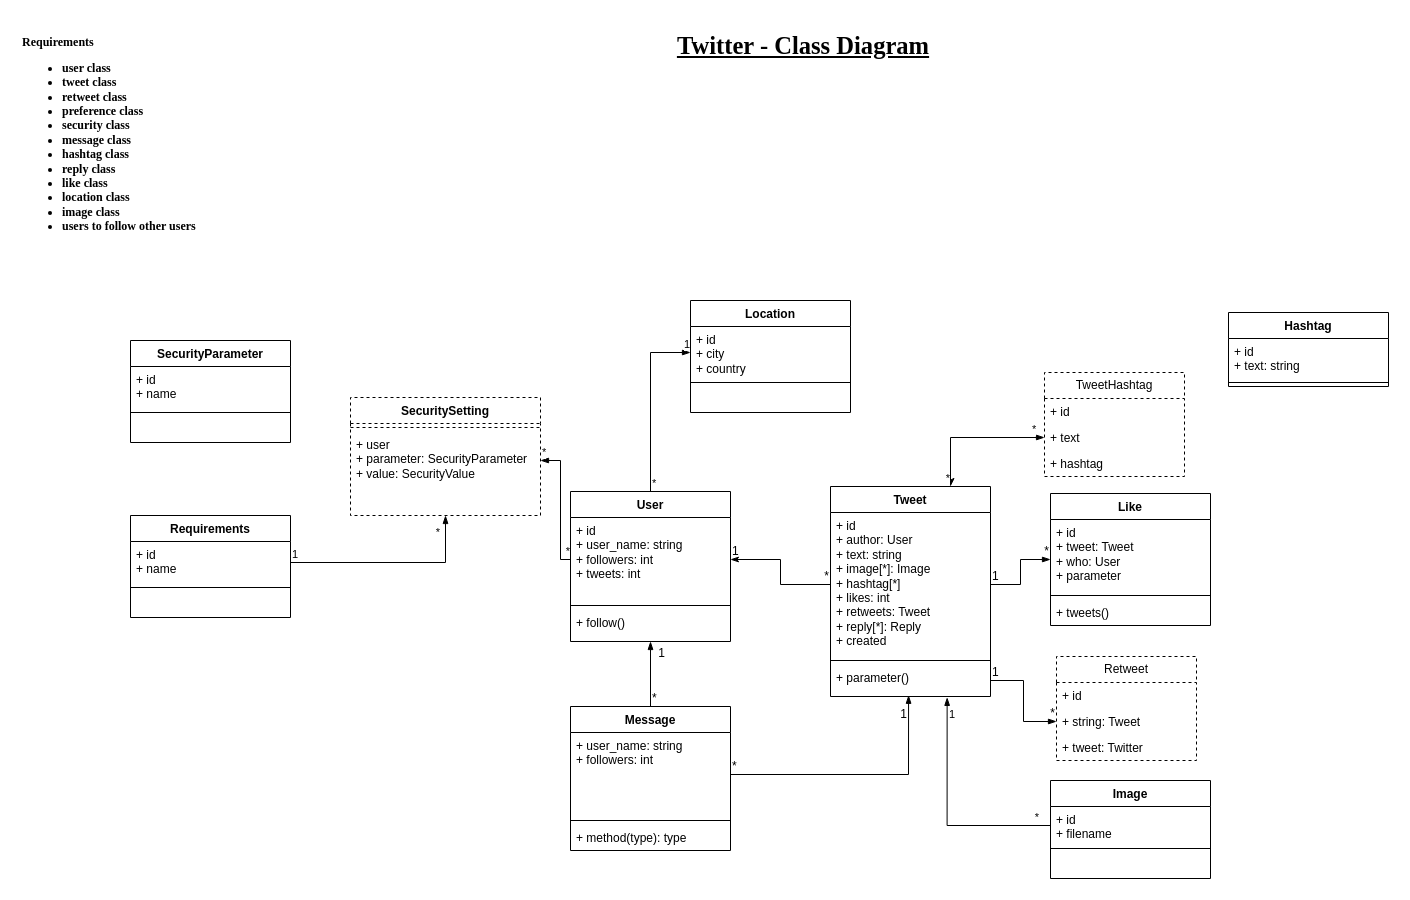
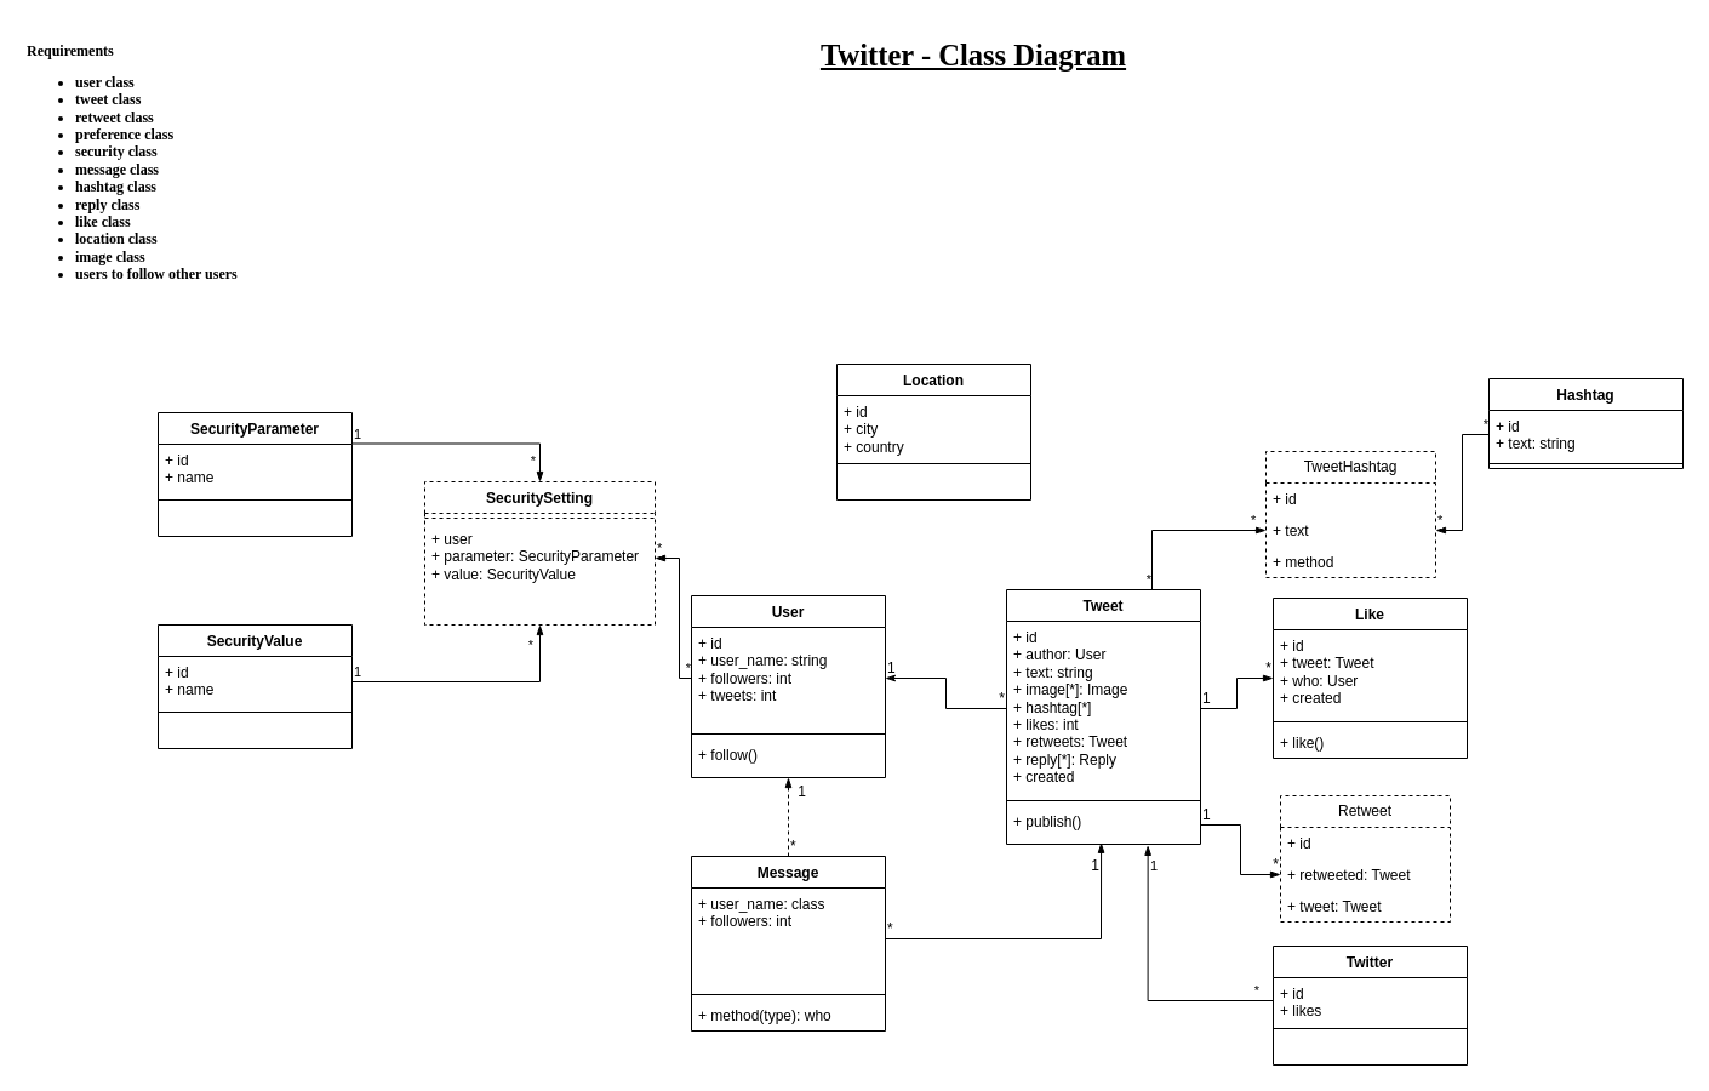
+ <mxCell id="64" value="" style="endArrow=blockThin;html=1;edgeStyle=orthogonalEdgeStyle;rounded=0;exitX=1;exitY=0.25;exitDx=0;exitDy=0;entryX=0.5;entryY=0;entryDx=0;entryDy=0;endFill=1;" edge="1" parent="1" source="56" target="52"><mxGeometry relative="1" as="geometry"><mxPoint x="370" y="360" as="sourcePoint" /><mxPoint x="660" y="340" as="targetPoint" /></mxGeometry></mxCell>
+ <mxCell id="65" value="1" style="edgeLabel;resizable=0;html=1;align=left;verticalAlign=bottom;" connectable="0" vertex="1" parent="64"><mxGeometry x="-1" relative="1" as="geometry" /></mxCell>
+ <mxCell id="66" value="*" style="edgeLabel;resizable=0;html=1;align=right;verticalAlign=bottom;" connectable="0" vertex="1" parent="64"><mxGeometry x="1" relative="1" as="geometry"><mxPoint x="-3" y="-10" as="offset" /></mxGeometry></mxCell>
+ <mxCell id="46" value="" style="endArrow=none;html=1;edgeStyle=orthogonalEdgeStyle;rounded=0;exitX=1;exitY=0.5;exitDx=0;exitDy=0;entryX=0;entryY=0.5;entryDx=0;entryDy=0;startArrow=blockThin;startFill=1;" edge="1" parent="1" source="41" target="44"><mxGeometry relative="1" as="geometry"><mxPoint x="824" y="552" as="sourcePoint" /><mxPoint x="984" y="552" as="targetPoint" /></mxGeometry></mxCell>
+ <mxCell id="47" value="*" style="edgeLabel;resizable=0;html=1;align=left;verticalAlign=bottom;" connectable="0" vertex="1" parent="46"><mxGeometry x="-1" relative="1" as="geometry" /></mxCell>
+ <mxCell id="48" value="*" style="edgeLabel;resizable=0;html=1;align=right;verticalAlign=bottom;" connectable="0" vertex="1" parent="46"><mxGeometry x="1" relative="1" as="geometry" /></mxCell>
- <mxCell id="84" value="" style="endArrow=blockThin;html=1;edgeStyle=orthogonalEdgeStyle;rounded=0;endFill=1;entryX=0;entryY=0.5;entryDx=0;entryDy=0;exitX=0.5;exitY=0;exitDx=0;exitDy=0;" edge="1" parent="1" source="2" target="81"><mxGeometry relative="1" as="geometry"><mxPoint x="550" y="270" as="sourcePoint" /><mxPoint x="710" y="270" as="targetPoint" /></mxGeometry></mxCell>
- <mxCell id="85" value="*" style="edgeLabel;resizable=0;html=1;align=left;verticalAlign=bottom;" connectable="0" vertex="1" parent="84"><mxGeometry x="-1" relative="1" as="geometry" /></mxCell>
- <mxCell id="86" value="1" style="edgeLabel;resizable=0;html=1;align=right;verticalAlign=bottom;" connectable="0" vertex="1" parent="84"><mxGeometry x="1" relative="1" as="geometry" /></mxCell>
- <mxCell id="42" value="+ hashtag" style="text;strokeColor=none;fillColor=none;align=left;verticalAlign=top;spacingLeft=4;spacingRight=4;overflow=hidden;rotatable=0;points=[[0,0.5],[1,0.5]];portConstraint=eastwest;whiteSpace=wrap;html=1;" vertex="1" parent="39"><mxGeometry y="78" width="140" height="26" as="geometry" /></mxCell>
+ <mxCell id="42" value="+ method" style="text;strokeColor=none;fillColor=none;align=left;verticalAlign=top;spacingLeft=4;spacingRight=4;overflow=hidden;rotatable=0;points=[[0,0.5],[1,0.5]];portConstraint=eastwest;whiteSpace=wrap;html=1;" vertex="1" parent="39"><mxGeometry y="78" width="140" height="26" as="geometry" /></mxCell>
- <mxCell id="49" value="" style="endArrow=classic;html=1;edgeStyle=orthogonalEdgeStyle;rounded=0;exitX=0;exitY=0.5;exitDx=0;exitDy=0;entryX=0.75;entryY=0;entryDx=0;entryDy=0;startArrow=blockThin;startFill=1;" edge="1" parent="1" source="41" target="6"><mxGeometry relative="1" as="geometry"><mxPoint x="1176" y="451" as="sourcePoint" /><mxPoint x="1220" y="372" as="targetPoint" /></mxGeometry></mxCell>
+ <mxCell id="49" value="" style="endArrow=none;html=1;edgeStyle=orthogonalEdgeStyle;rounded=0;exitX=0;exitY=0.5;exitDx=0;exitDy=0;entryX=0.75;entryY=0;entryDx=0;entryDy=0;startArrow=blockThin;startFill=1;" edge="1" parent="1" source="41" target="6"><mxGeometry relative="1" as="geometry"><mxPoint x="1176" y="451" as="sourcePoint" /><mxPoint x="1220" y="372" as="targetPoint" /></mxGeometry></mxCell>
- <mxCell id="60" value="Requirements" style="swimlane;fontStyle=1;align=center;verticalAlign=top;childLayout=stackLayout;horizontal=1;startSize=26;horizontalStack=0;resizeParent=1;resizeParentMax=0;resizeLast=0;collapsible=1;marginBottom=0;whiteSpace=wrap;html=1;" vertex="1" parent="1"><mxGeometry x="130" y="515" width="160" height="102" as="geometry" /></mxCell>
+ <mxCell id="60" value="SecurityValue" style="swimlane;fontStyle=1;align=center;verticalAlign=top;childLayout=stackLayout;horizontal=1;startSize=26;horizontalStack=0;resizeParent=1;resizeParentMax=0;resizeLast=0;collapsible=1;marginBottom=0;whiteSpace=wrap;html=1;" vertex="1" parent="1"><mxGeometry x="130" y="515" width="160" height="102" as="geometry" /></mxCell>
- <mxCell id="24" value="+ id&lt;br&gt;+ tweet: Tweet&lt;br&gt;+ who: User&lt;br&gt;+ parameter" style="text;strokeColor=none;fillColor=none;align=left;verticalAlign=top;spacingLeft=4;spacingRight=4;overflow=hidden;rotatable=0;points=[[0,0.5],[1,0.5]];portConstraint=eastwest;whiteSpace=wrap;html=1;" parent="23" vertex="1"><mxGeometry y="26" width="160" height="72" as="geometry" /></mxCell>
+ <mxCell id="24" value="+ id&lt;br&gt;+ tweet: Tweet&lt;br&gt;+ who: User&lt;br&gt;+ created" style="text;strokeColor=none;fillColor=none;align=left;verticalAlign=top;spacingLeft=4;spacingRight=4;overflow=hidden;rotatable=0;points=[[0,0.5],[1,0.5]];portConstraint=eastwest;whiteSpace=wrap;html=1;" parent="23" vertex="1"><mxGeometry y="26" width="160" height="72" as="geometry" /></mxCell>
- <mxCell id="26" value="+ tweets()" style="text;strokeColor=none;fillColor=none;align=left;verticalAlign=top;spacingLeft=4;spacingRight=4;overflow=hidden;rotatable=0;points=[[0,0.5],[1,0.5]];portConstraint=eastwest;whiteSpace=wrap;html=1;" parent="23" vertex="1"><mxGeometry y="106" width="160" height="26" as="geometry" /></mxCell>
+ <mxCell id="26" value="+ like()" style="text;strokeColor=none;fillColor=none;align=left;verticalAlign=top;spacingLeft=4;spacingRight=4;overflow=hidden;rotatable=0;points=[[0,0.5],[1,0.5]];portConstraint=eastwest;whiteSpace=wrap;html=1;" parent="23" vertex="1"><mxGeometry y="106" width="160" height="26" as="geometry" /></mxCell>
- <mxCell id="20" value="" style="endArrow=blockThin;html=1;rounded=0;exitX=0.5;exitY=0;exitDx=0;exitDy=0;endFill=1;" parent="1" source="13" target="5" edge="1"><mxGeometry relative="1" as="geometry"><mxPoint x="806" y="636" as="sourcePoint" /><mxPoint x="700" y="676" as="targetPoint" /></mxGeometry></mxCell>
+ <mxCell id="20" value="" style="endArrow=blockThin;html=1;rounded=0;exitX=0.5;exitY=0;exitDx=0;exitDy=0;endFill=1;dashed=1;" parent="1" source="13" target="5" edge="1"><mxGeometry relative="1" as="geometry"><mxPoint x="806" y="636" as="sourcePoint" /><mxPoint x="700" y="676" as="targetPoint" /></mxGeometry></mxCell>
- <mxCell id="9" value="+ parameter()" style="text;strokeColor=none;fillColor=none;align=left;verticalAlign=top;spacingLeft=4;spacingRight=4;overflow=hidden;rotatable=0;points=[[0,0.5],[1,0.5]];portConstraint=eastwest;whiteSpace=wrap;html=1;" parent="6" vertex="1"><mxGeometry y="178" width="160" height="32" as="geometry" /></mxCell>
+ <mxCell id="9" value="+ publish()" style="text;strokeColor=none;fillColor=none;align=left;verticalAlign=top;spacingLeft=4;spacingRight=4;overflow=hidden;rotatable=0;points=[[0,0.5],[1,0.5]];portConstraint=eastwest;whiteSpace=wrap;html=1;" parent="6" vertex="1"><mxGeometry y="178" width="160" height="32" as="geometry" /></mxCell>
- <mxCell id="33" value="+ string: Tweet" style="text;strokeColor=none;fillColor=none;align=left;verticalAlign=top;spacingLeft=4;spacingRight=4;overflow=hidden;rotatable=0;points=[[0,0.5],[1,0.5]];portConstraint=eastwest;whiteSpace=wrap;html=1;" parent="31" vertex="1"><mxGeometry y="52" width="140" height="26" as="geometry" /></mxCell>
+ <mxCell id="33" value="+ retweeted: Tweet" style="text;strokeColor=none;fillColor=none;align=left;verticalAlign=top;spacingLeft=4;spacingRight=4;overflow=hidden;rotatable=0;points=[[0,0.5],[1,0.5]];portConstraint=eastwest;whiteSpace=wrap;html=1;" parent="31" vertex="1"><mxGeometry y="52" width="140" height="26" as="geometry" /></mxCell>
- <mxCell id="34" value="+ tweet: Twitter" style="text;strokeColor=none;fillColor=none;align=left;verticalAlign=top;spacingLeft=4;spacingRight=4;overflow=hidden;rotatable=0;points=[[0,0.5],[1,0.5]];portConstraint=eastwest;whiteSpace=wrap;html=1;" parent="31" vertex="1"><mxGeometry y="78" width="140" height="26" as="geometry" /></mxCell>
+ <mxCell id="34" value="+ tweet: Tweet" style="text;strokeColor=none;fillColor=none;align=left;verticalAlign=top;spacingLeft=4;spacingRight=4;overflow=hidden;rotatable=0;points=[[0,0.5],[1,0.5]];portConstraint=eastwest;whiteSpace=wrap;html=1;" parent="31" vertex="1"><mxGeometry y="78" width="140" height="26" as="geometry" /></mxCell>
- <mxCell id="14" value="+ user_name: string&lt;br&gt;+ followers: int" style="text;strokeColor=none;fillColor=none;align=left;verticalAlign=top;spacingLeft=4;spacingRight=4;overflow=hidden;rotatable=0;points=[[0,0.5],[1,0.5]];portConstraint=eastwest;whiteSpace=wrap;html=1;" parent="13" vertex="1"><mxGeometry y="26" width="160" height="84" as="geometry" /></mxCell>
+ <mxCell id="14" value="+ user_name: class&lt;br&gt;+ followers: int" style="text;strokeColor=none;fillColor=none;align=left;verticalAlign=top;spacingLeft=4;spacingRight=4;overflow=hidden;rotatable=0;points=[[0,0.5],[1,0.5]];portConstraint=eastwest;whiteSpace=wrap;html=1;" parent="13" vertex="1"><mxGeometry y="26" width="160" height="84" as="geometry" /></mxCell>
- <mxCell id="73" value="Image" style="swimlane;fontStyle=1;align=center;verticalAlign=top;childLayout=stackLayout;horizontal=1;startSize=26;horizontalStack=0;resizeParent=1;resizeParentMax=0;resizeLast=0;collapsible=1;marginBottom=0;whiteSpace=wrap;html=1;" vertex="1" parent="1"><mxGeometry x="1050" y="780" width="160" height="98" as="geometry" /></mxCell>
+ <mxCell id="73" value="Twitter" style="swimlane;fontStyle=1;align=center;verticalAlign=top;childLayout=stackLayout;horizontal=1;startSize=26;horizontalStack=0;resizeParent=1;resizeParentMax=0;resizeLast=0;collapsible=1;marginBottom=0;whiteSpace=wrap;html=1;" vertex="1" parent="1"><mxGeometry x="1050" y="780" width="160" height="98" as="geometry" /></mxCell>
- <mxCell id="74" value="+ id&lt;br&gt;+ filename" style="text;strokeColor=none;fillColor=none;align=left;verticalAlign=top;spacingLeft=4;spacingRight=4;overflow=hidden;rotatable=0;points=[[0,0.5],[1,0.5]];portConstraint=eastwest;whiteSpace=wrap;html=1;" vertex="1" parent="73"><mxGeometry y="26" width="160" height="38" as="geometry" /></mxCell>
+ <mxCell id="74" value="+ id&lt;br&gt;+ likes" style="text;strokeColor=none;fillColor=none;align=left;verticalAlign=top;spacingLeft=4;spacingRight=4;overflow=hidden;rotatable=0;points=[[0,0.5],[1,0.5]];portConstraint=eastwest;whiteSpace=wrap;html=1;" vertex="1" parent="73"><mxGeometry y="26" width="160" height="38" as="geometry" /></mxCell>
- <mxCell id="16" value="+ method(type): type" style="text;strokeColor=none;fillColor=none;align=left;verticalAlign=top;spacingLeft=4;spacingRight=4;overflow=hidden;rotatable=0;points=[[0,0.5],[1,0.5]];portConstraint=eastwest;whiteSpace=wrap;html=1;" parent="13" vertex="1"><mxGeometry y="118" width="160" height="26" as="geometry" /></mxCell>
+ <mxCell id="16" value="+ method(type): who" style="text;strokeColor=none;fillColor=none;align=left;verticalAlign=top;spacingLeft=4;spacingRight=4;overflow=hidden;rotatable=0;points=[[0,0.5],[1,0.5]];portConstraint=eastwest;whiteSpace=wrap;html=1;" parent="13" vertex="1"><mxGeometry y="118" width="160" height="26" as="geometry" /></mxCell>
